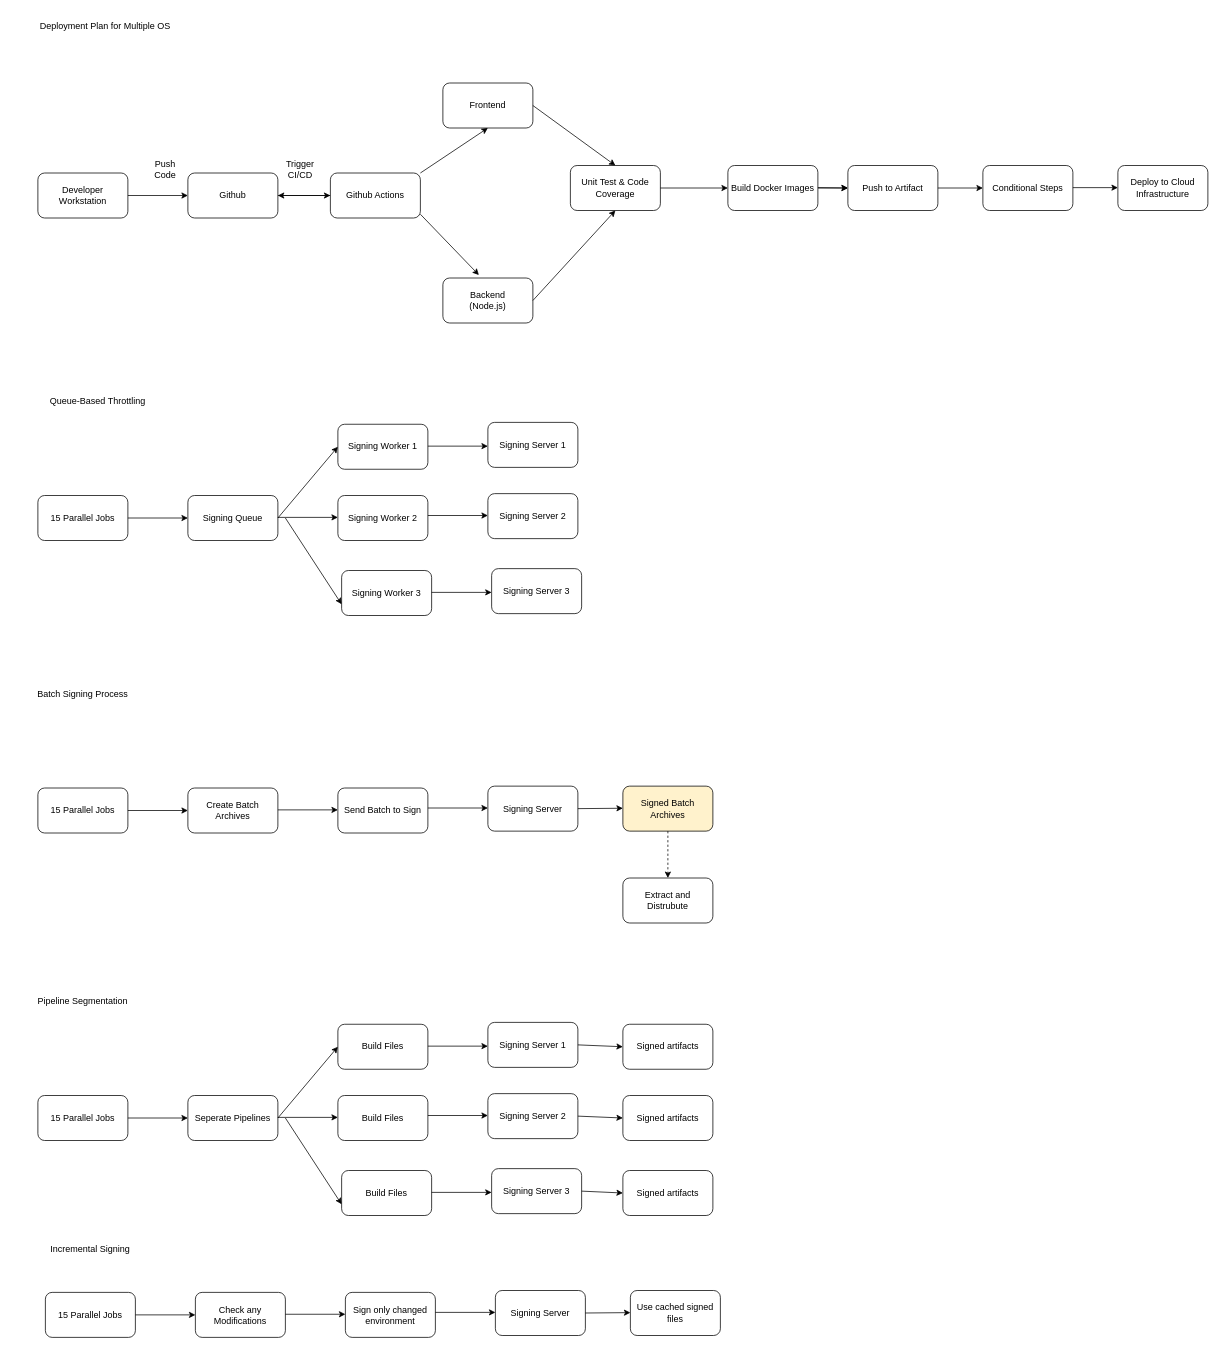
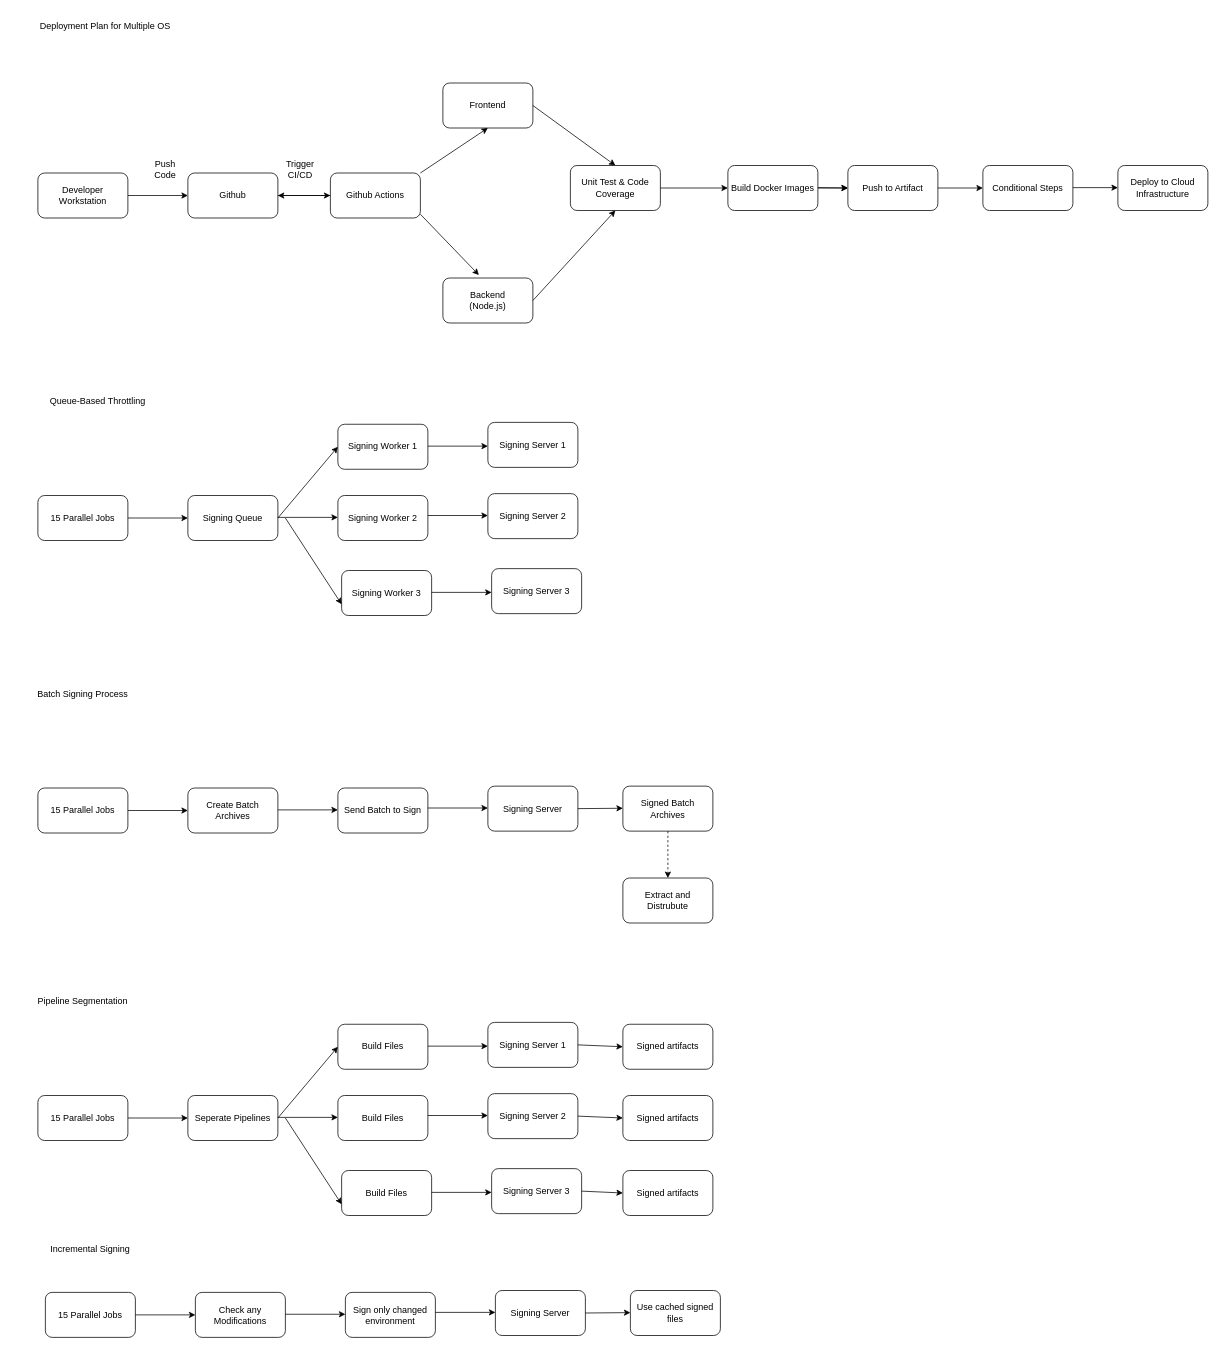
- <mxCell id="51" value="Signed Batch Archives" style="rounded=1;whiteSpace=wrap;html=1;fillColor=#fff2cc;" vertex="1" parent="1"><mxGeometry x="830" y="1047.5" width="120" height="60" as="geometry" /></mxCell>
+ <mxCell id="51" value="Signed Batch Archives" style="rounded=1;whiteSpace=wrap;html=1;" vertex="1" parent="1"><mxGeometry x="830" y="1047.5" width="120" height="60" as="geometry" /></mxCell>
